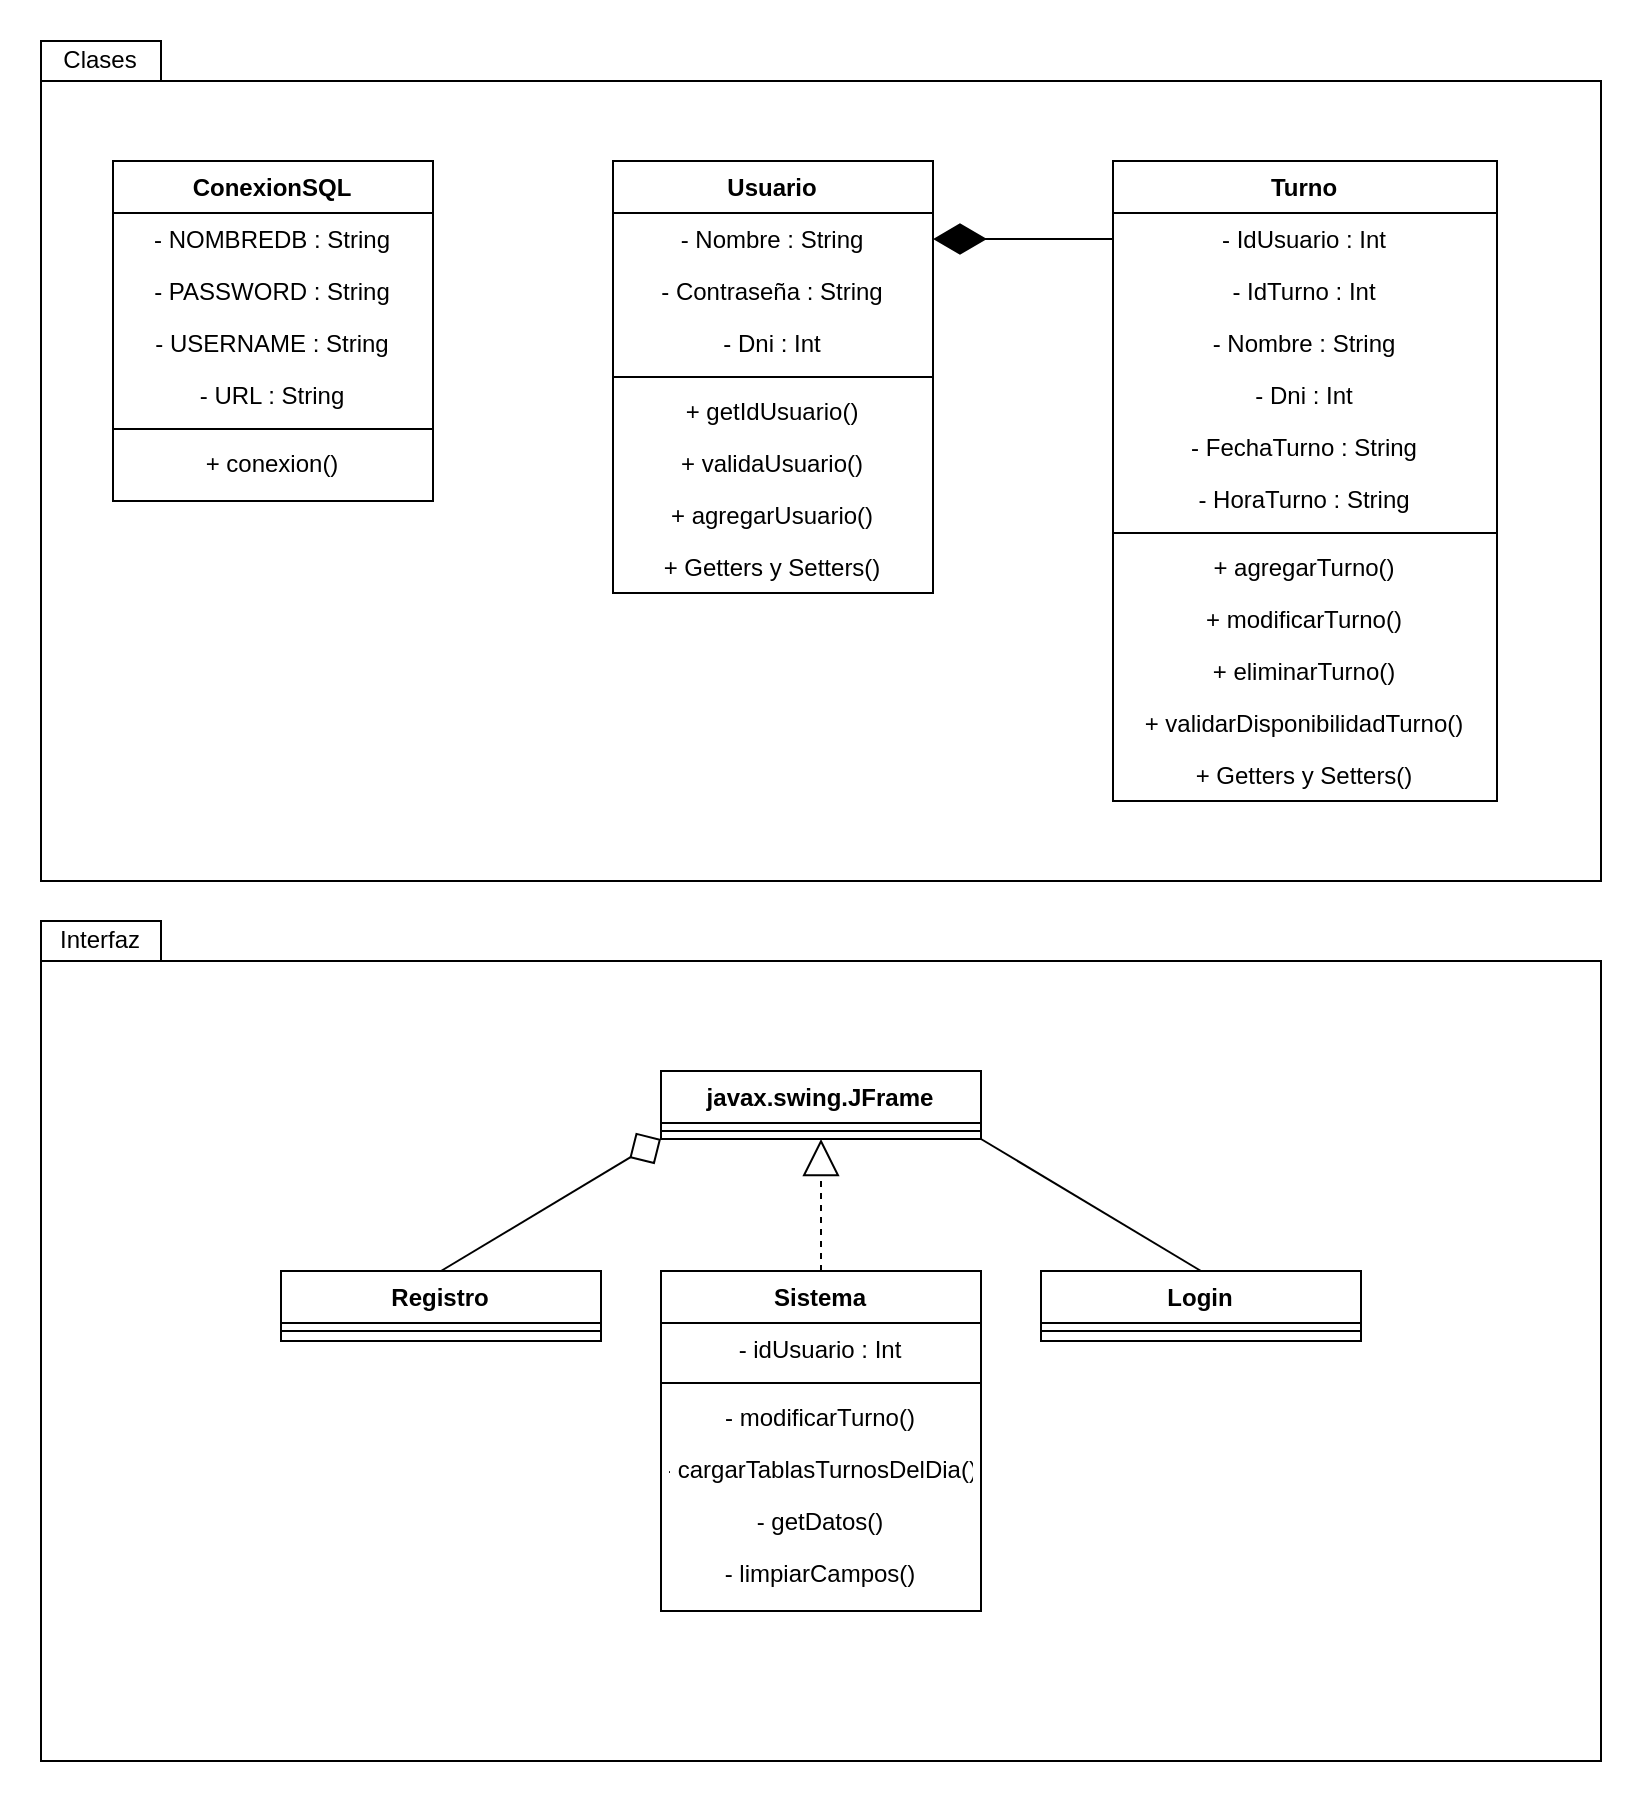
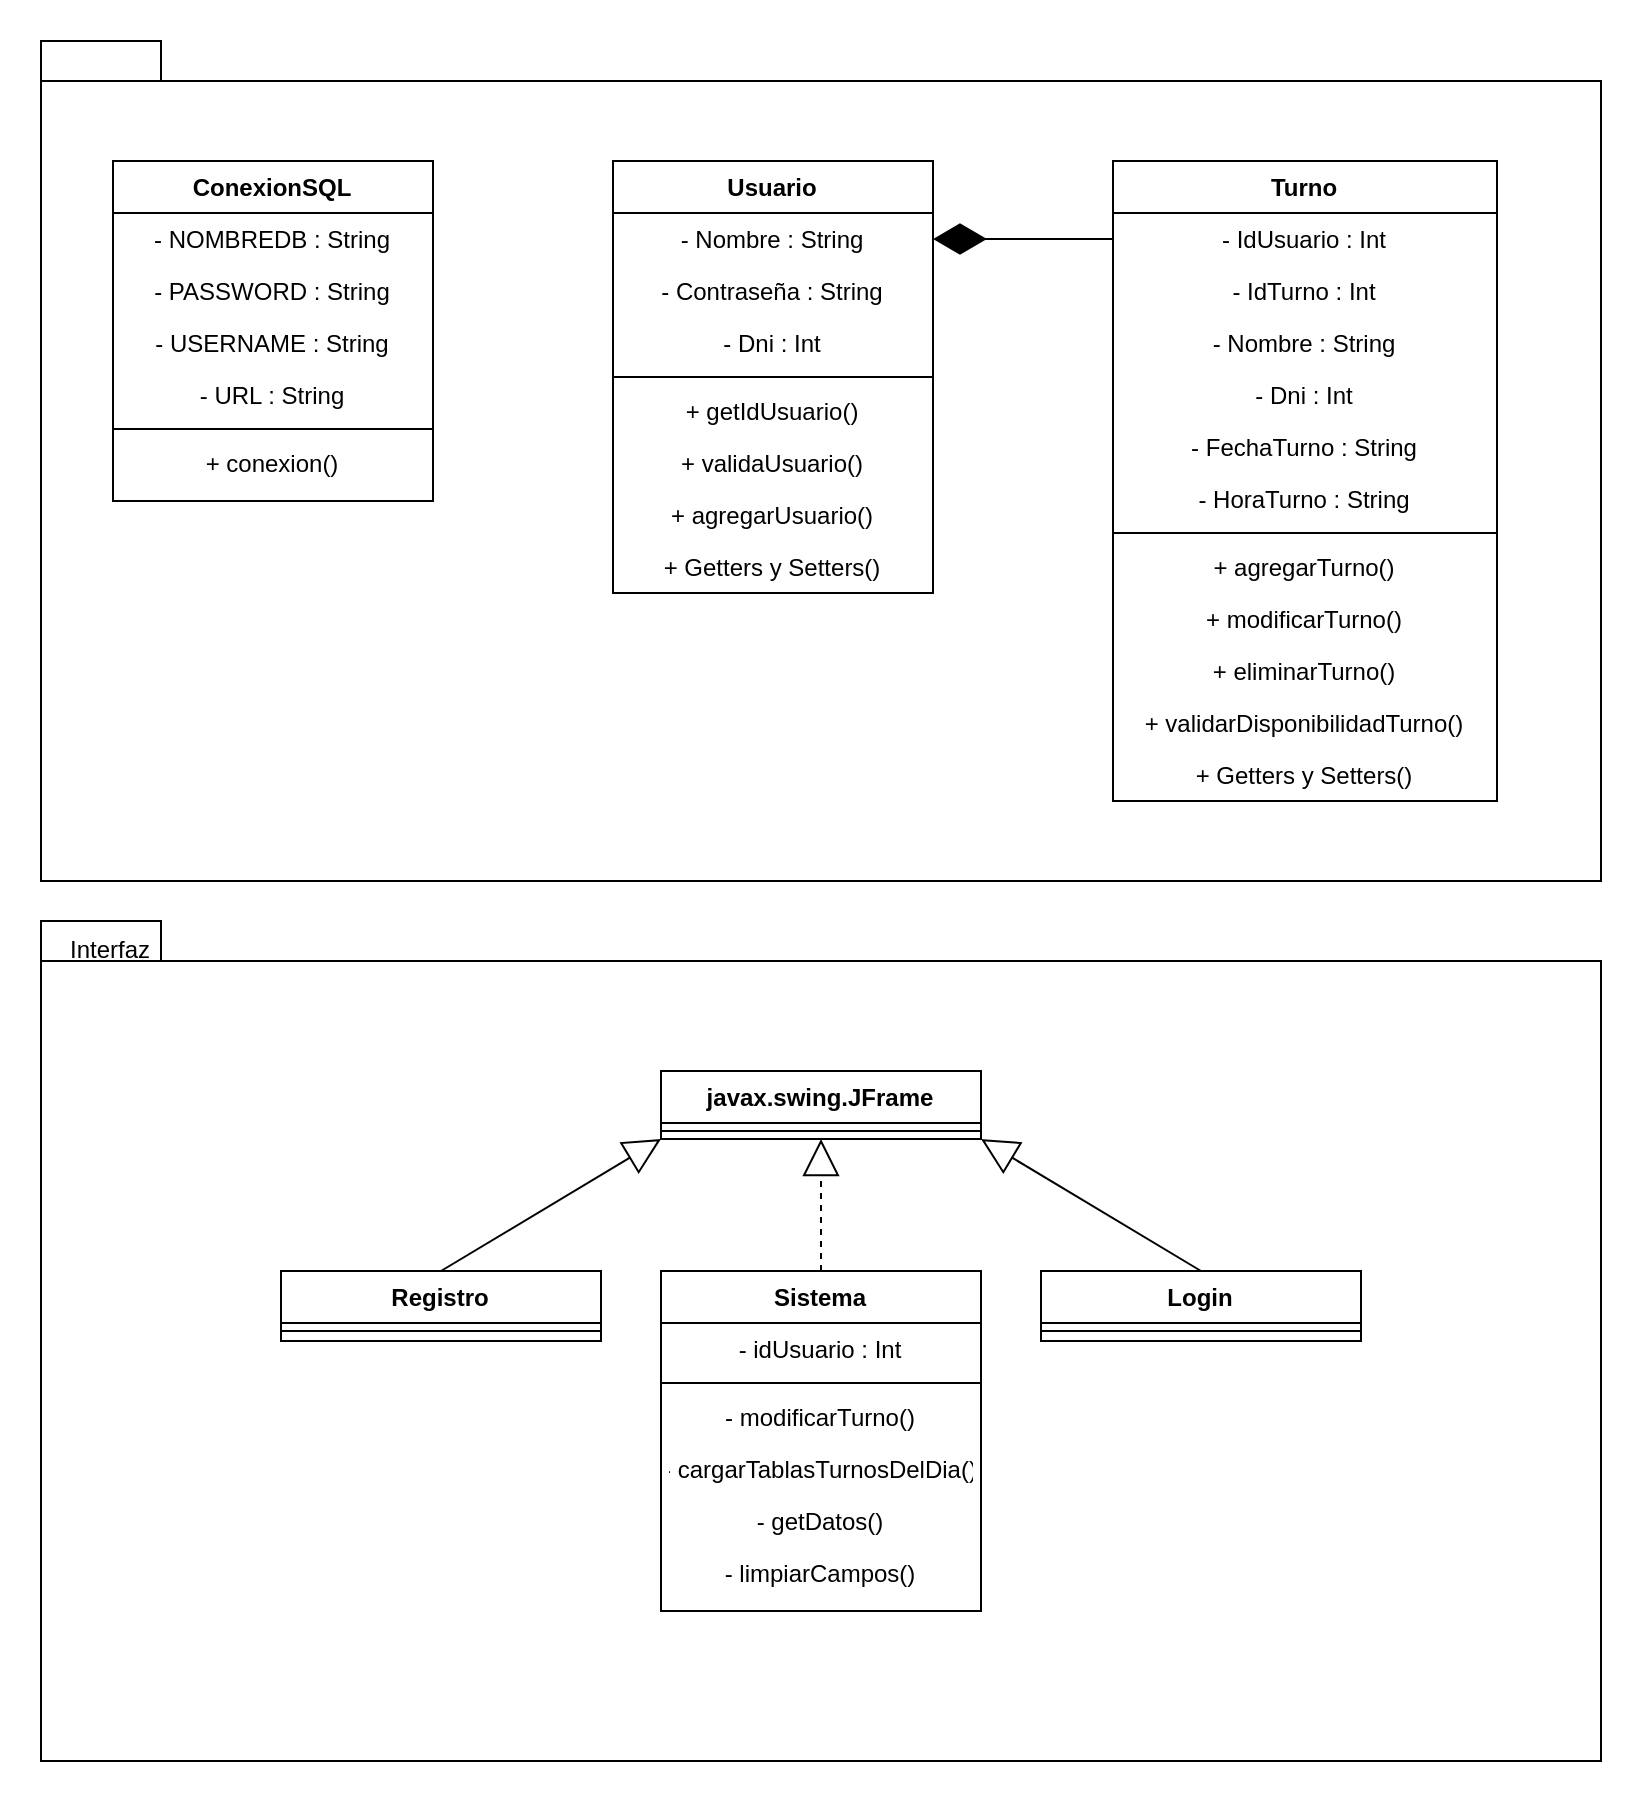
- <mxCell id="26" value="Clases" style="text;html=1;strokeColor=none;fillColor=none;align=center;verticalAlign=middle;whiteSpace=wrap;rounded=0;" vertex="1" parent="1"><mxGeometry x="30" y="20" width="40" height="20" as="geometry" /></mxCell>
- <mxCell id="34" value="Interfaz" style="text;html=1;strokeColor=none;fillColor=none;align=center;verticalAlign=middle;whiteSpace=wrap;rounded=0;" vertex="1" parent="1"><mxGeometry x="30" y="460" width="40" height="20" as="geometry" /></mxCell>
+ <mxCell id="34" value="Interfaz" style="text;html=1;strokeColor=none;fillColor=none;align=center;verticalAlign=middle;whiteSpace=wrap;rounded=0;" vertex="1" parent="1"><mxGeometry x="35" y="465" width="40" height="20" as="geometry" /></mxCell>
- <mxCell id="43" value="" style="endArrow=none;endSize=16;endFill=0;html=1;entryX=1;entryY=1;entryDx=0;entryDy=0;exitX=0.5;exitY=0;exitDx=0;exitDy=0;" edge="1" parent="1" source="37" target="39"><mxGeometry width="160" relative="1" as="geometry"><mxPoint x="370" y="610" as="sourcePoint" /><mxPoint x="370" y="544" as="targetPoint" /></mxGeometry></mxCell>
+ <mxCell id="43" value="" style="endArrow=block;endSize=16;endFill=0;html=1;entryX=1;entryY=1;entryDx=0;entryDy=0;exitX=0.5;exitY=0;exitDx=0;exitDy=0;" edge="1" parent="1" source="37" target="39"><mxGeometry width="160" relative="1" as="geometry"><mxPoint x="370" y="610" as="sourcePoint" /><mxPoint x="370" y="544" as="targetPoint" /></mxGeometry></mxCell>
- <mxCell id="41" value="" style="endArrow=diamond;endSize=16;endFill=0;html=1;entryX=0;entryY=1;entryDx=0;entryDy=0;exitX=0.5;exitY=0;exitDx=0;exitDy=0;" edge="1" parent="1" source="35" target="39"><mxGeometry width="160" relative="1" as="geometry"><mxPoint x="440" y="690" as="sourcePoint" /><mxPoint x="600" y="690" as="targetPoint" /></mxGeometry></mxCell>
+ <mxCell id="41" value="" style="endArrow=block;endSize=16;endFill=0;html=1;entryX=0;entryY=1;entryDx=0;entryDy=0;exitX=0.5;exitY=0;exitDx=0;exitDy=0;" edge="1" parent="1" source="35" target="39"><mxGeometry width="160" relative="1" as="geometry"><mxPoint x="440" y="690" as="sourcePoint" /><mxPoint x="600" y="690" as="targetPoint" /></mxGeometry></mxCell>
